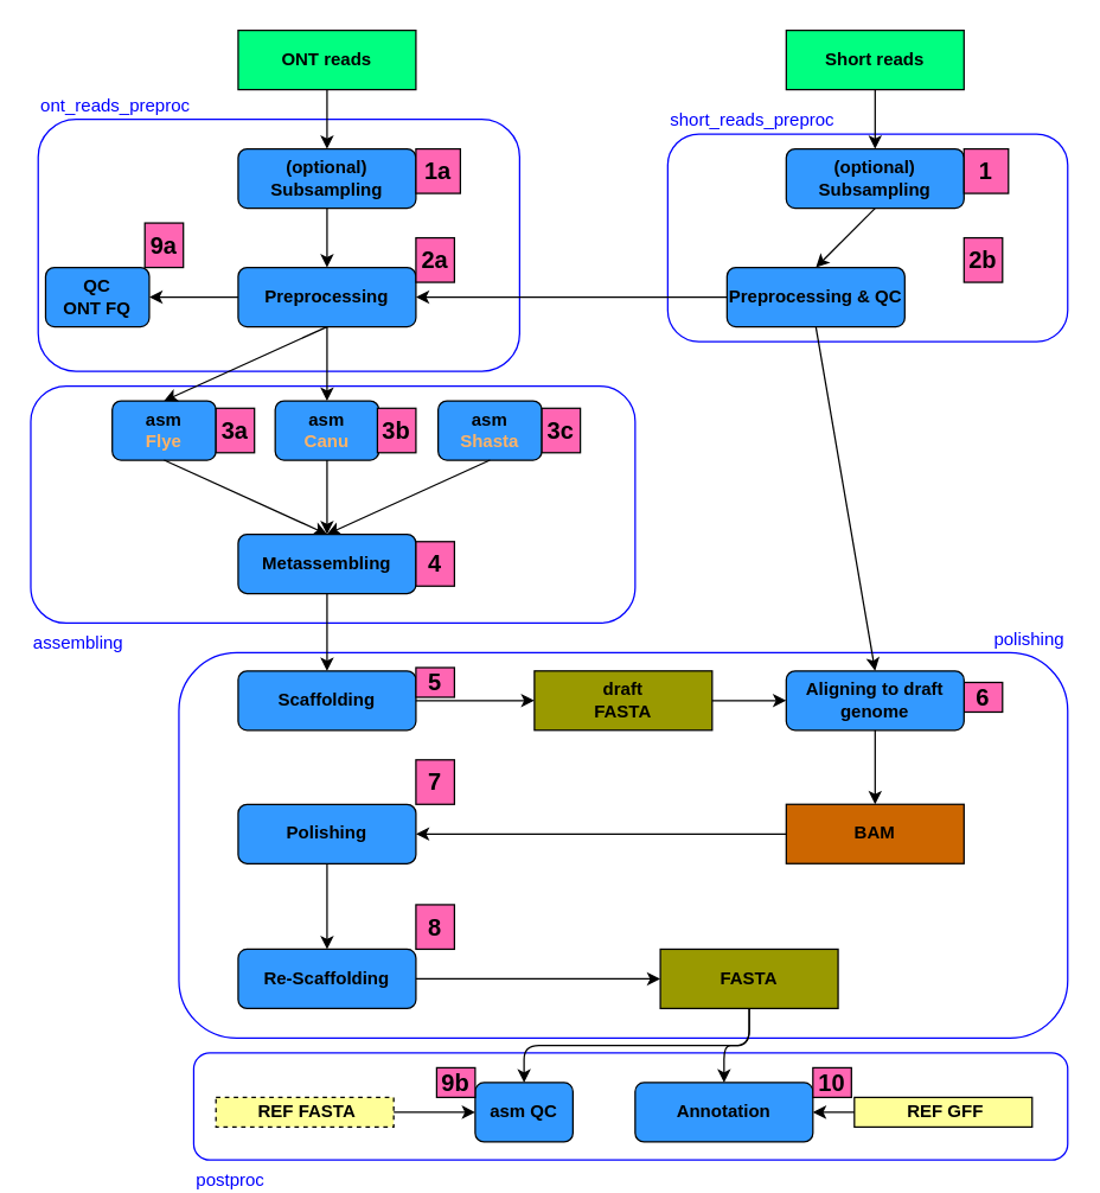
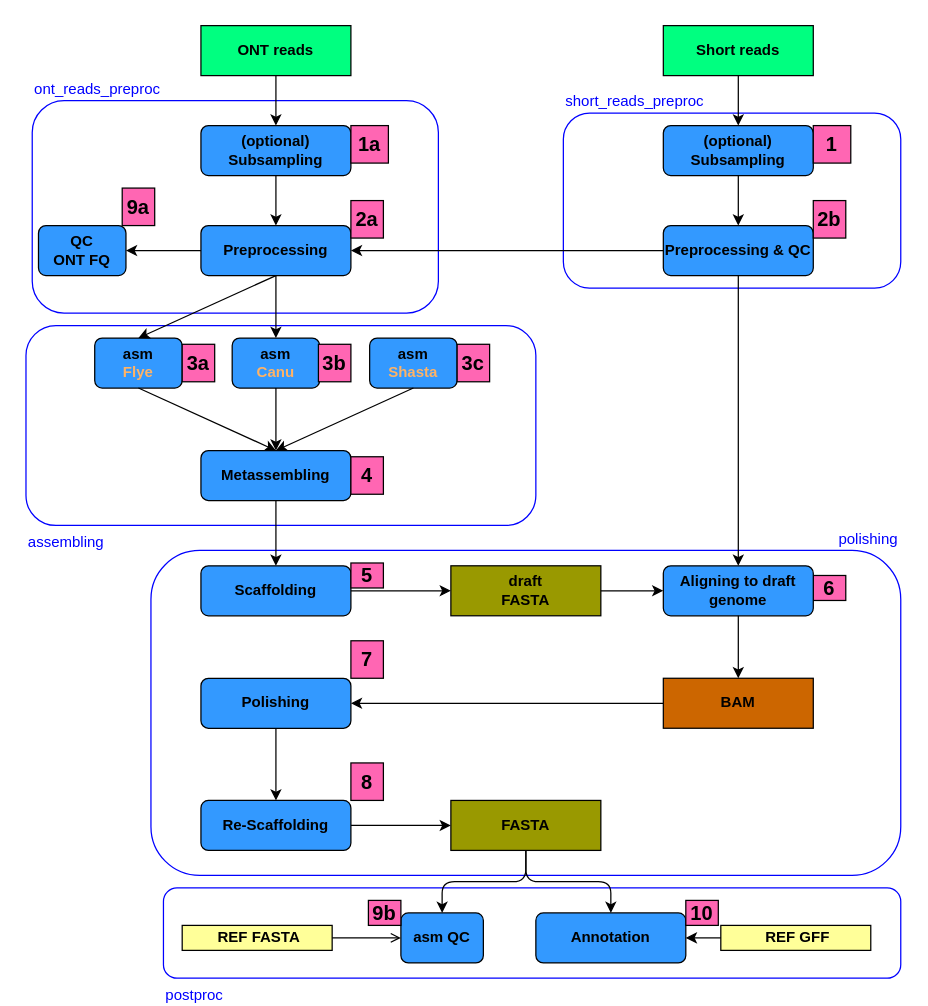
- <mxCell id="12" value="Preprocessing &amp;amp; QC" style="rounded=1;whiteSpace=wrap;html=1;fontStyle=1;fillColor=#3399FF;" vertex="1" parent="1"><mxGeometry x="490" y="180" width="120" height="40" as="geometry" /></mxCell>
+ <mxCell id="12" value="Preprocessing &amp;amp; QC" style="rounded=1;whiteSpace=wrap;html=1;fontStyle=1;fillColor=#3399FF;" vertex="1" parent="1"><mxGeometry x="530" y="180" width="120" height="40" as="geometry" /></mxCell>
- <mxCell id="32" value="FASTA" style="rounded=0;whiteSpace=wrap;html=1;fontStyle=1;fillColor=#999900;" vertex="1" parent="1"><mxGeometry x="445" y="640" width="120" height="40" as="geometry" /></mxCell>
+ <mxCell id="32" value="FASTA" style="rounded=0;whiteSpace=wrap;html=1;fontStyle=1;fillColor=#999900;" vertex="1" parent="1"><mxGeometry x="360" y="640" width="120" height="40" as="geometry" /></mxCell>
- <mxCell id="62" value="&amp;nbsp;REF FASTA" style="rounded=0;whiteSpace=wrap;html=1;fontStyle=1;fillColor=#FFFF99;dashed=1;" vertex="1" parent="1"><mxGeometry x="145" y="740" width="120" height="20" as="geometry" /></mxCell>
+ <mxCell id="62" value="&amp;nbsp;REF FASTA" style="rounded=0;whiteSpace=wrap;html=1;fontStyle=1;fillColor=#FFFF99;" vertex="1" parent="1"><mxGeometry x="145" y="740" width="120" height="20" as="geometry" /></mxCell>
- <mxCell id="64" value="" style="endArrow=classic;html=1;entryX=0;entryY=0.5;entryDx=0;entryDy=0;exitX=1;exitY=0.5;exitDx=0;exitDy=0;" edge="1" parent="1" source="62" target="18"><mxGeometry width="50" height="50" relative="1" as="geometry"><mxPoint x="680" y="680" as="sourcePoint" /><mxPoint x="600" y="552" as="targetPoint" /></mxGeometry></mxCell>
+ <mxCell id="64" value="" style="endArrow=open;html=1;entryX=0;entryY=0.5;entryDx=0;entryDy=0;exitX=1;exitY=0.5;exitDx=0;exitDy=0;" edge="1" parent="1" source="62" target="18"><mxGeometry width="50" height="50" relative="1" as="geometry"><mxPoint x="680" y="680" as="sourcePoint" /><mxPoint x="600" y="552" as="targetPoint" /></mxGeometry></mxCell>
